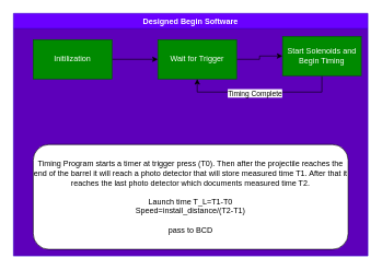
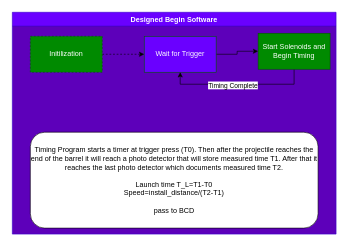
- <mxCell id="4" value="Initilization" style="rounded=0;whiteSpace=wrap;html=1;fillColor=#008a00;fontColor=#ffffff;strokeColor=#005700;" parent="2" vertex="1"><mxGeometry x="30" y="40" width="120" height="60" as="geometry" /></mxCell>
+ <mxCell id="4" value="Initilization" style="rounded=0;whiteSpace=wrap;html=1;fillColor=#008a00;fontColor=#ffffff;strokeColor=#005700;dashed=1;" parent="2" vertex="1"><mxGeometry x="30" y="40" width="120" height="60" as="geometry" /></mxCell>
- <mxCell id="3" style="edgeStyle=orthogonalEdgeStyle;rounded=0;orthogonalLoop=1;jettySize=auto;html=1;exitX=1;exitY=0.5;exitDx=0;exitDy=0;" parent="2" source="4" target="6" edge="1"><mxGeometry relative="1" as="geometry" /></mxCell>
+ <mxCell id="3" style="edgeStyle=orthogonalEdgeStyle;rounded=0;orthogonalLoop=1;jettySize=auto;html=1;exitX=1;exitY=0.5;exitDx=0;exitDy=0;dashed=1;" parent="2" source="4" target="6" edge="1"><mxGeometry relative="1" as="geometry" /></mxCell>
- <mxCell id="6" value="Wait for Trigger" style="rounded=0;whiteSpace=wrap;html=1;fillColor=#008a00;fontColor=#ffffff;strokeColor=#005700;" parent="2" vertex="1"><mxGeometry x="220" y="40" width="120" height="60" as="geometry" /></mxCell>
+ <mxCell id="6" value="Wait for Trigger" style="rounded=0;whiteSpace=wrap;html=1;fillColor=#6a00ff;fontColor=#ffffff;strokeColor=#005700;" parent="2" vertex="1"><mxGeometry x="220" y="40" width="120" height="60" as="geometry" /></mxCell>
